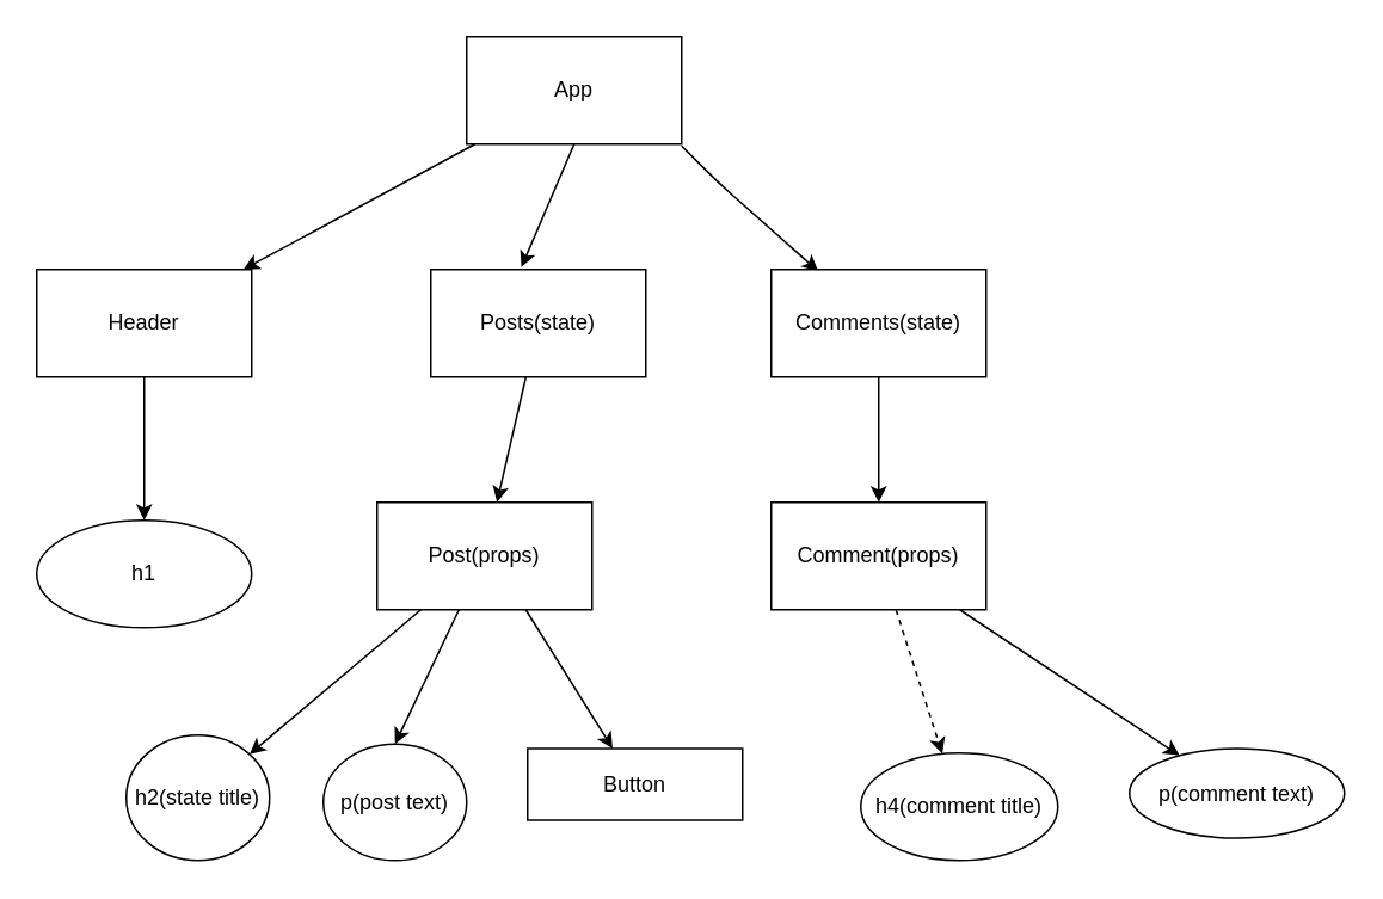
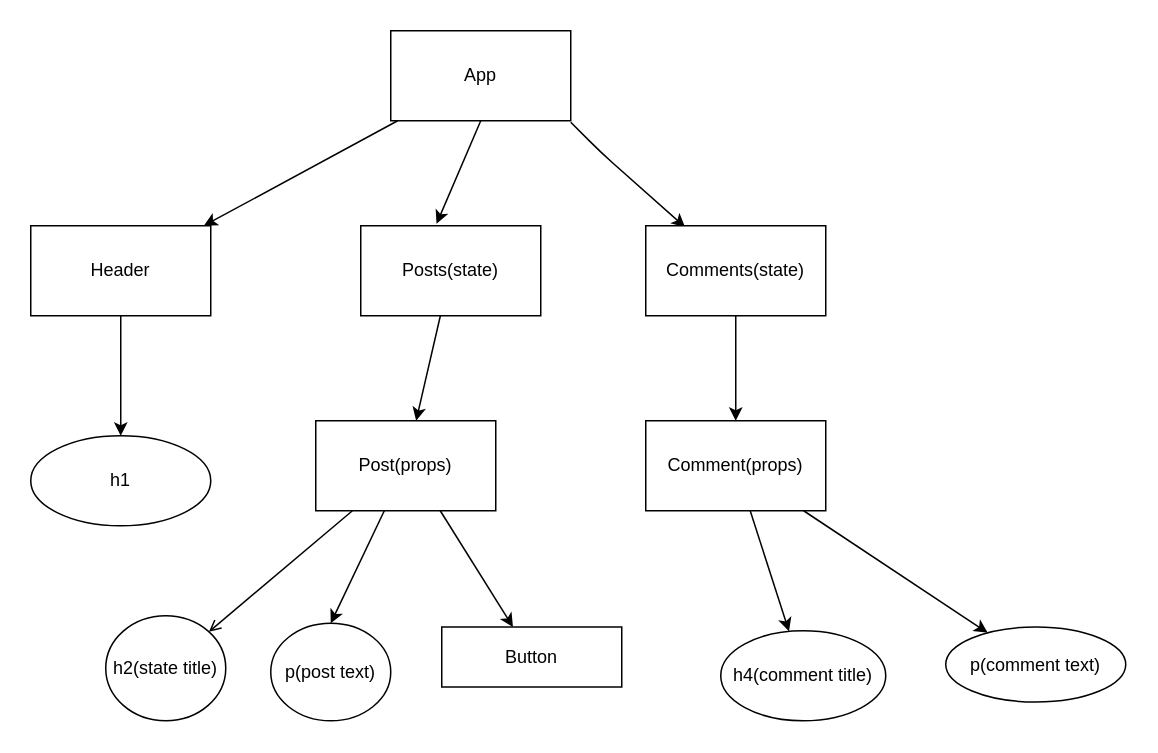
- <mxCell id="17" value="" style="edgeStyle=none;html=1;dashed=1;" edge="1" parent="1" source="18" target="24"><mxGeometry relative="1" as="geometry" /></mxCell>
+ <mxCell id="17" value="" style="edgeStyle=none;html=1;" edge="1" parent="1" source="18" target="24"><mxGeometry relative="1" as="geometry" /></mxCell>
- <mxCell id="13" value="" style="edgeStyle=none;html=1;" edge="1" parent="1" source="15" target="21"><mxGeometry relative="1" as="geometry" /></mxCell>
+ <mxCell id="13" value="" style="edgeStyle=none;html=1;endArrow=open;" edge="1" parent="1" source="15" target="21"><mxGeometry relative="1" as="geometry" /></mxCell>
